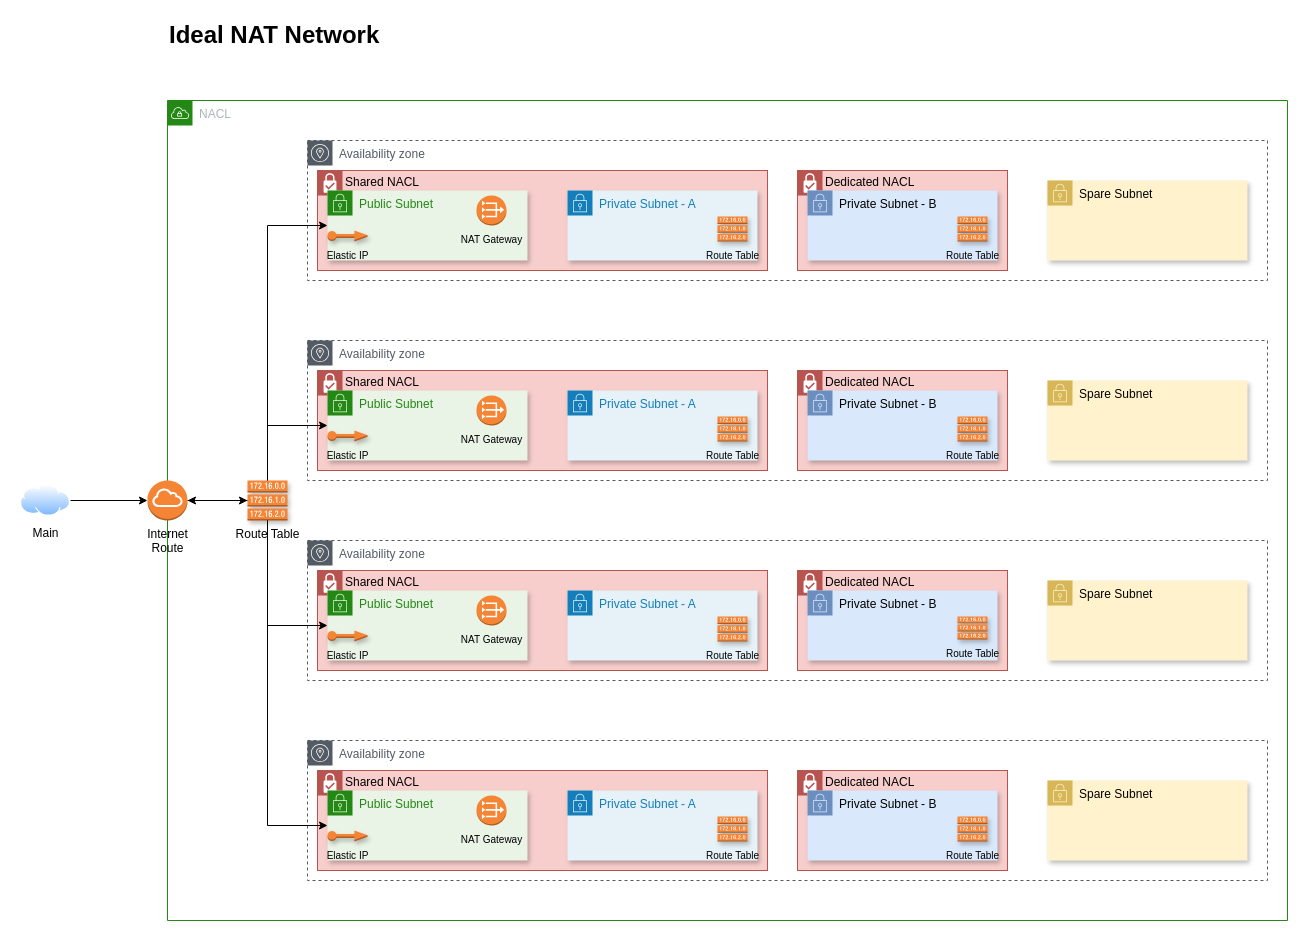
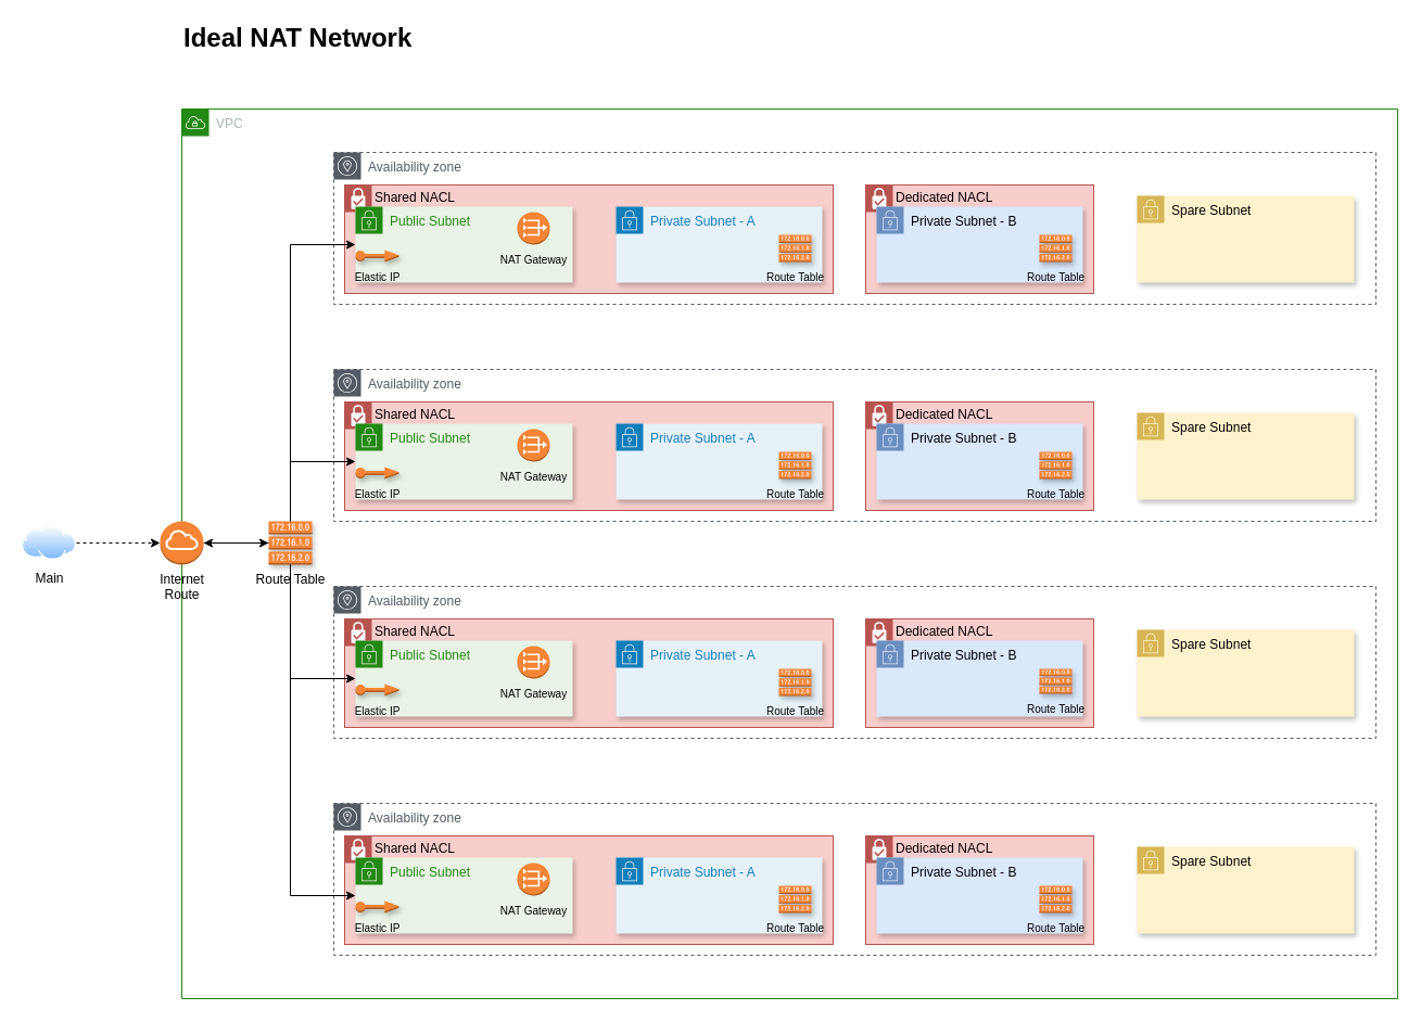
- <mxCell id="2" value="NACL" style="points=[[0,0],[0.25,0],[0.5,0],[0.75,0],[1,0],[1,0.25],[1,0.5],[1,0.75],[1,1],[0.75,1],[0.5,1],[0.25,1],[0,1],[0,0.75],[0,0.5],[0,0.25]];outlineConnect=0;gradientColor=none;html=1;whiteSpace=wrap;fontSize=12;fontStyle=0;container=1;pointerEvents=0;collapsible=0;recursiveResize=0;shape=mxgraph.aws4.group;grIcon=mxgraph.aws4.group_vpc;strokeColor=#248814;fillColor=none;verticalAlign=top;align=left;spacingLeft=30;fontColor=#AAB7B8;dashed=0;" parent="1" vertex="1"><mxGeometry x="167" y="100" width="1120" height="820" as="geometry" /></mxCell>
+ <mxCell id="2" value="VPC" style="points=[[0,0],[0.25,0],[0.5,0],[0.75,0],[1,0],[1,0.25],[1,0.5],[1,0.75],[1,1],[0.75,1],[0.5,1],[0.25,1],[0,1],[0,0.75],[0,0.5],[0,0.25]];outlineConnect=0;gradientColor=none;html=1;whiteSpace=wrap;fontSize=12;fontStyle=0;container=1;pointerEvents=0;collapsible=0;recursiveResize=0;shape=mxgraph.aws4.group;grIcon=mxgraph.aws4.group_vpc;strokeColor=#248814;fillColor=none;verticalAlign=top;align=left;spacingLeft=30;fontColor=#AAB7B8;dashed=0;" parent="1" vertex="1"><mxGeometry x="167" y="100" width="1120" height="820" as="geometry" /></mxCell>
- <mxCell id="58" style="edgeStyle=none;html=1;entryX=0;entryY=0.5;entryDx=0;entryDy=0;entryPerimeter=0;fontSize=12;" edge="1" parent="1" source="59" target="8"><mxGeometry relative="1" as="geometry" /></mxCell>
+ <mxCell id="58" style="edgeStyle=none;html=1;entryX=0;entryY=0.5;entryDx=0;entryDy=0;entryPerimeter=0;fontSize=12;dashed=1;" edge="1" parent="1" source="59" target="8"><mxGeometry relative="1" as="geometry" /></mxCell>
